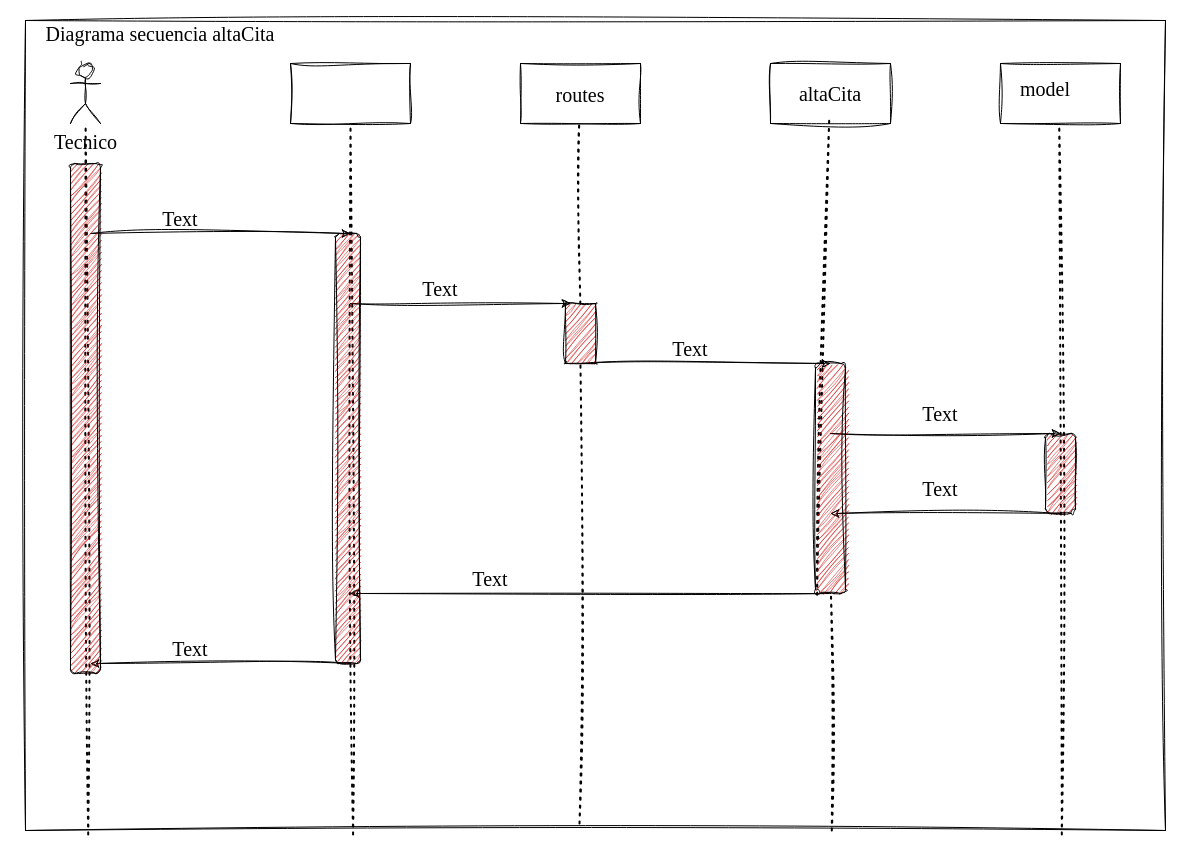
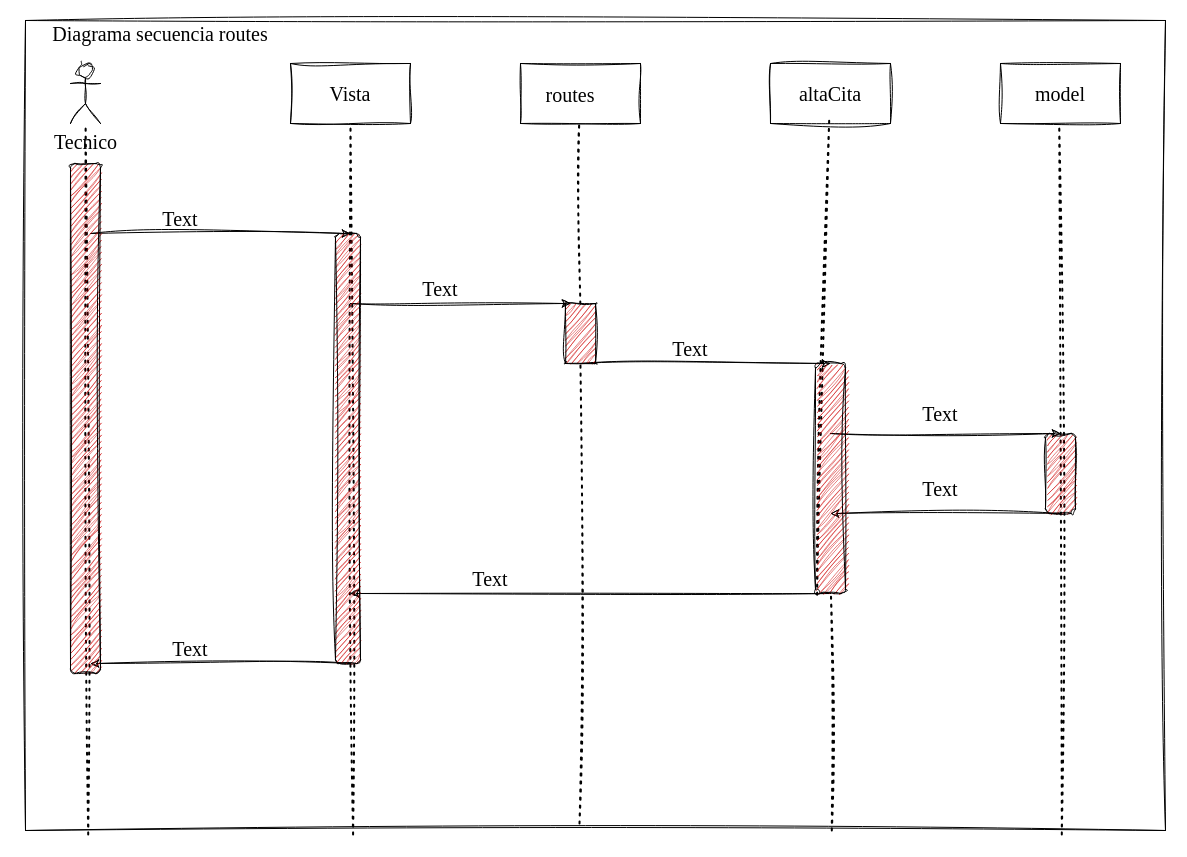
- <mxCell id="3" value="Diagrama secuencia altaCita" style="text;html=1;strokeColor=none;fillColor=none;align=center;verticalAlign=middle;whiteSpace=wrap;rounded=0;fontSize=20;fontFamily=Architects Daughter;" parent="1" vertex="1"><mxGeometry x="20" y="23" width="280" height="20" as="geometry" /></mxCell>
+ <mxCell id="3" value="Diagrama secuencia routes" style="text;html=1;strokeColor=none;fillColor=none;align=center;verticalAlign=middle;whiteSpace=wrap;rounded=0;fontSize=20;fontFamily=Architects Daughter;" parent="1" vertex="1"><mxGeometry x="20" y="23" width="280" height="20" as="geometry" /></mxCell>
- <mxCell id="13" value="model" style="text;html=1;strokeColor=none;fillColor=none;align=center;verticalAlign=middle;whiteSpace=wrap;rounded=0;fontSize=20;fontFamily=Architects Daughter;" parent="1" vertex="1"><mxGeometry x="1015" y="73" width="60" height="30" as="geometry" /></mxCell>
+ <mxCell id="13" value="model" style="text;html=1;strokeColor=none;fillColor=none;align=center;verticalAlign=middle;whiteSpace=wrap;rounded=0;fontSize=20;fontFamily=Architects Daughter;" parent="1" vertex="1"><mxGeometry x="1030" y="78" width="60" height="30" as="geometry" /></mxCell>
+ <mxCell id="7" value="Vista" style="text;html=1;strokeColor=none;fillColor=none;align=center;verticalAlign=middle;whiteSpace=wrap;rounded=0;fontSize=20;fontFamily=Architects Daughter;" parent="1" vertex="1"><mxGeometry x="320" y="78" width="60" height="30" as="geometry" /></mxCell>
- <mxCell id="11" value="routes" style="text;html=1;strokeColor=none;fillColor=none;align=center;verticalAlign=middle;whiteSpace=wrap;rounded=0;fontSize=20;fontFamily=Architects Daughter;" parent="1" vertex="1"><mxGeometry x="550" y="79" width="60" height="30" as="geometry" /></mxCell>
+ <mxCell id="11" value="routes" style="text;html=1;strokeColor=none;fillColor=none;align=center;verticalAlign=middle;whiteSpace=wrap;rounded=0;fontSize=20;fontFamily=Architects Daughter;" parent="1" vertex="1"><mxGeometry x="540" y="79" width="60" height="30" as="geometry" /></mxCell>
